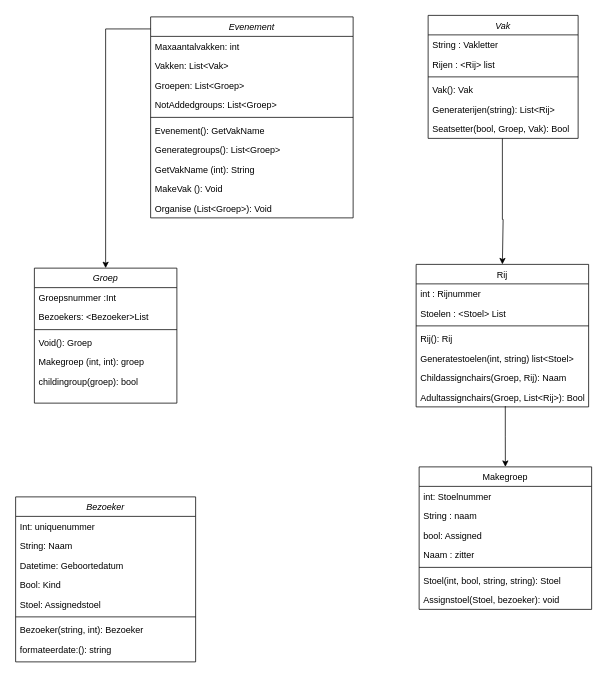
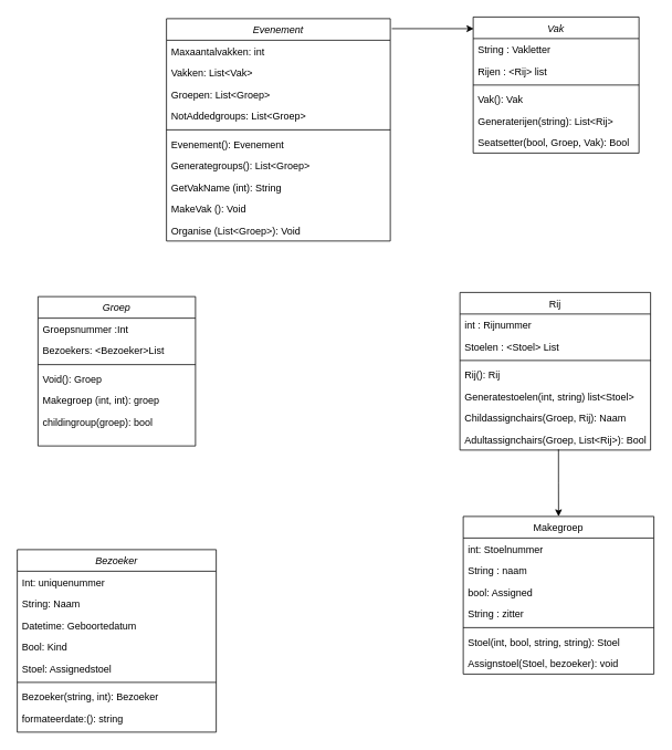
+ <mxCell id="36" style="edgeStyle=orthogonalEdgeStyle;rounded=0;orthogonalLoop=1;jettySize=auto;html=1;entryX=0.003;entryY=0.086;entryDx=0;entryDy=0;entryPerimeter=0;exitX=1.007;exitY=0.045;exitDx=0;exitDy=0;exitPerimeter=0;" parent="1" source="38" target="3" edge="1"><mxGeometry relative="1" as="geometry"><mxPoint x="470" y="32" as="sourcePoint" /></mxGeometry></mxCell>
- <mxCell id="44" value="Evenement(): GetVakName" style="text;align=left;verticalAlign=top;spacingLeft=4;spacingRight=4;overflow=hidden;rotatable=0;points=[[0,0.5],[1,0.5]];portConstraint=eastwest;" parent="38" vertex="1"><mxGeometry y="138" width="270" height="26" as="geometry" /></mxCell>
+ <mxCell id="44" value="Evenement(): Evenement" style="text;align=left;verticalAlign=top;spacingLeft=4;spacingRight=4;overflow=hidden;rotatable=0;points=[[0,0.5],[1,0.5]];portConstraint=eastwest;" parent="38" vertex="1"><mxGeometry y="138" width="270" height="26" as="geometry" /></mxCell>
- <mxCell id="37" style="edgeStyle=orthogonalEdgeStyle;rounded=0;orthogonalLoop=1;jettySize=auto;html=1;entryX=0.5;entryY=0;entryDx=0;entryDy=0;exitX=0.011;exitY=0.06;exitDx=0;exitDy=0;exitPerimeter=0;" parent="1" source="38" target="49" edge="1"><mxGeometry relative="1" as="geometry"><Array as="points"><mxPoint x="140" y="38" /></Array></mxGeometry></mxCell>
- <mxCell id="2" style="edgeStyle=orthogonalEdgeStyle;rounded=0;orthogonalLoop=1;jettySize=auto;html=1;entryX=0.5;entryY=0;entryDx=0;entryDy=0;" parent="1" source="3" target="11" edge="1"><mxGeometry relative="1" as="geometry"><Array as="points"><mxPoint x="669" y="292" /><mxPoint x="670" y="292" /></Array><mxPoint x="240" y="332" as="targetPoint" /></mxGeometry></mxCell>
- <mxCell id="23" value="Naam : zitter" style="text;align=left;verticalAlign=top;spacingLeft=4;spacingRight=4;overflow=hidden;rotatable=0;points=[[0,0.5],[1,0.5]];portConstraint=eastwest;" parent="19" vertex="1"><mxGeometry y="104" width="230" height="26" as="geometry" /></mxCell>
+ <mxCell id="23" value="String : zitter" style="text;align=left;verticalAlign=top;spacingLeft=4;spacingRight=4;overflow=hidden;rotatable=0;points=[[0,0.5],[1,0.5]];portConstraint=eastwest;" parent="19" vertex="1"><mxGeometry y="104" width="230" height="26" as="geometry" /></mxCell>
